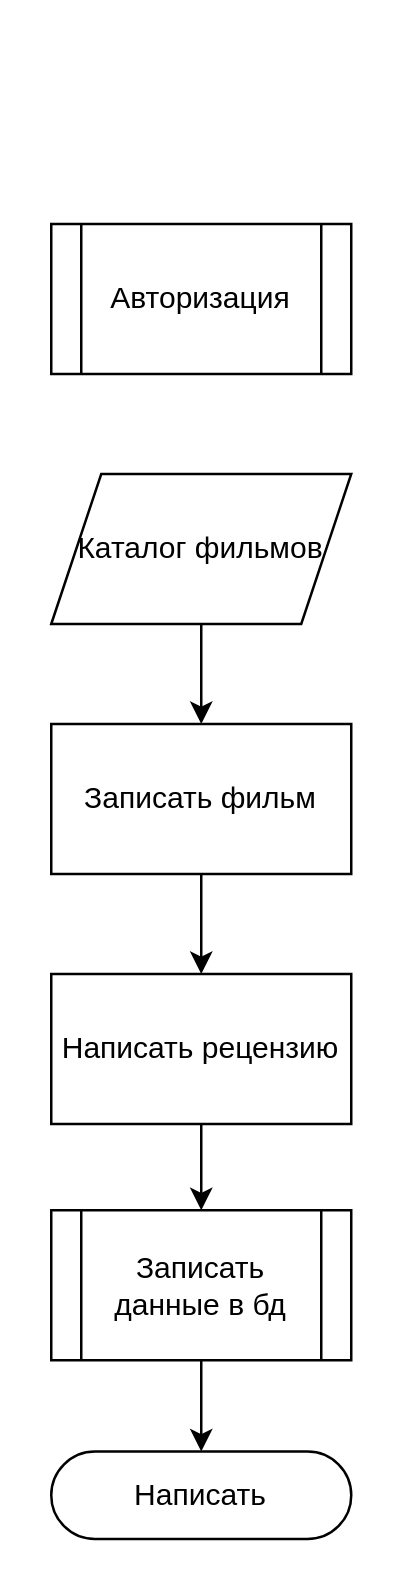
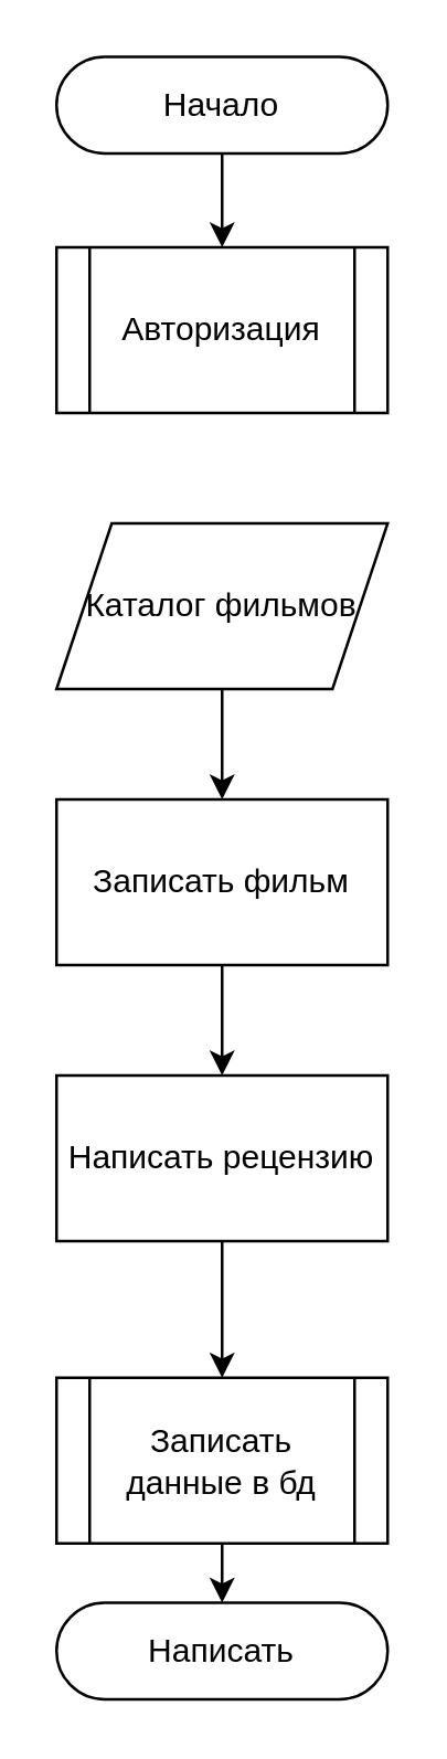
+ <mxCell id="12" value="Начало" style="rounded=1;whiteSpace=wrap;html=1;arcSize=50;" vertex="1" parent="1"><mxGeometry x="20" y="20" width="120" height="35" as="geometry" /></mxCell>
+ <mxCell id="11" style="edgeStyle=orthogonalEdgeStyle;rounded=0;orthogonalLoop=1;jettySize=auto;html=1;exitX=0.5;exitY=1;exitDx=0;exitDy=0;entryX=0.5;entryY=0;entryDx=0;entryDy=0;" edge="1" parent="1" source="12" target="2"><mxGeometry relative="1" as="geometry" /></mxCell>
- <mxCell id="6" value="Записать данные в бд" style="shape=process;whiteSpace=wrap;html=1;backgroundOutline=1;" parent="1" vertex="1"><mxGeometry x="20" y="483.5" width="120" height="60" as="geometry" /></mxCell>
+ <mxCell id="6" value="Записать данные в бд" style="shape=process;whiteSpace=wrap;html=1;backgroundOutline=1;" parent="1" vertex="1"><mxGeometry x="20" y="498.5" width="120" height="60" as="geometry" /></mxCell>
